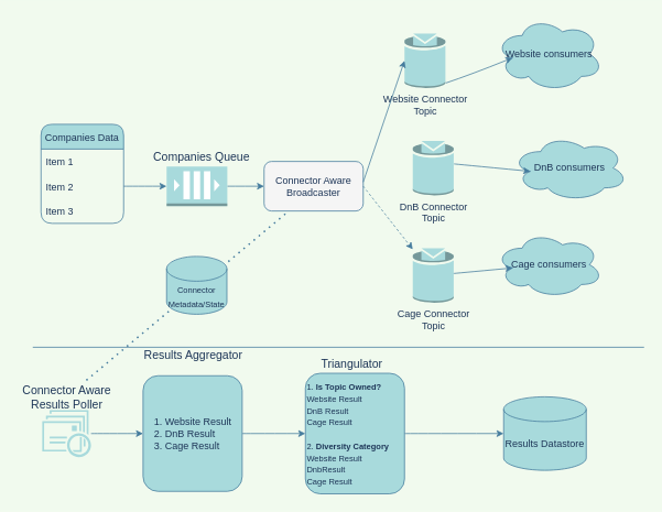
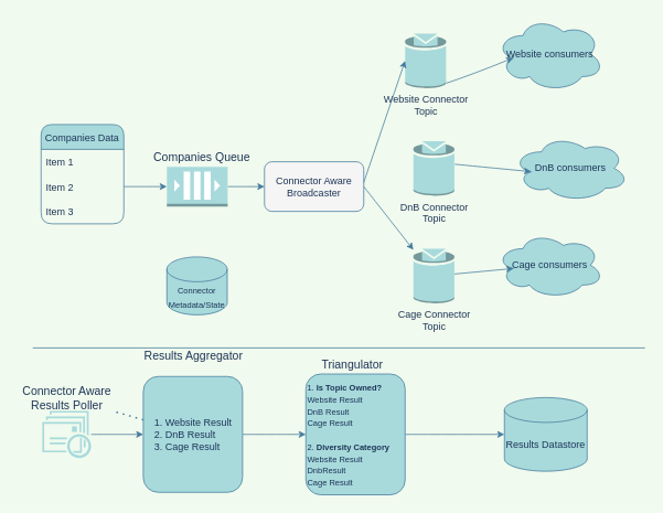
- <mxCell id="24" value="" style="endArrow=classic;html=1;rounded=1;exitX=1;exitY=0.5;exitDx=0;exitDy=0;curved=1;labelBackgroundColor=#F1FAEE;strokeColor=#457B9D;fontColor=#1D3557;dashed=1;" parent="1" source="9" target="12" edge="1"><mxGeometry width="50" height="50" relative="1" as="geometry"><mxPoint x="459" y="240" as="sourcePoint" /><mxPoint x="519" y="167.08" as="targetPoint" /></mxGeometry></mxCell>
+ <mxCell id="24" value="" style="endArrow=classic;html=1;rounded=1;exitX=1;exitY=0.5;exitDx=0;exitDy=0;curved=1;labelBackgroundColor=#F1FAEE;strokeColor=#457B9D;fontColor=#1D3557;" parent="1" source="9" target="12" edge="1"><mxGeometry width="50" height="50" relative="1" as="geometry"><mxPoint x="459" y="240" as="sourcePoint" /><mxPoint x="519" y="167.08" as="targetPoint" /></mxGeometry></mxCell>
- <mxCell id="34" value="" style="endArrow=none;dashed=1;html=1;dashPattern=1 3;strokeWidth=2;rounded=1;sketch=0;fontSize=14;fontColor=#1D3557;fillColor=#A8DADC;curved=0;entryX=0.25;entryY=1;entryDx=0;entryDy=0;labelBackgroundColor=#F1FAEE;strokeColor=#457B9D;" parent="1" source="33" target="9" edge="1"><mxGeometry width="50" height="50" relative="1" as="geometry"><mxPoint x="309" y="300" as="sourcePoint" /><mxPoint x="359" y="250" as="targetPoint" /></mxGeometry></mxCell>
+ <mxCell id="34" value="" style="endArrow=none;dashed=1;html=1;dashPattern=1 3;strokeWidth=2;rounded=1;sketch=0;fontSize=14;fontColor=#1D3557;fillColor=#A8DADC;curved=0;labelBackgroundColor=#F1FAEE;strokeColor=#457B9D;" parent="1" source="33" target="19" edge="1"><mxGeometry width="50" height="50" relative="1" as="geometry"><mxPoint x="309" y="300" as="sourcePoint" /><mxPoint x="359" y="250" as="targetPoint" /></mxGeometry></mxCell>
